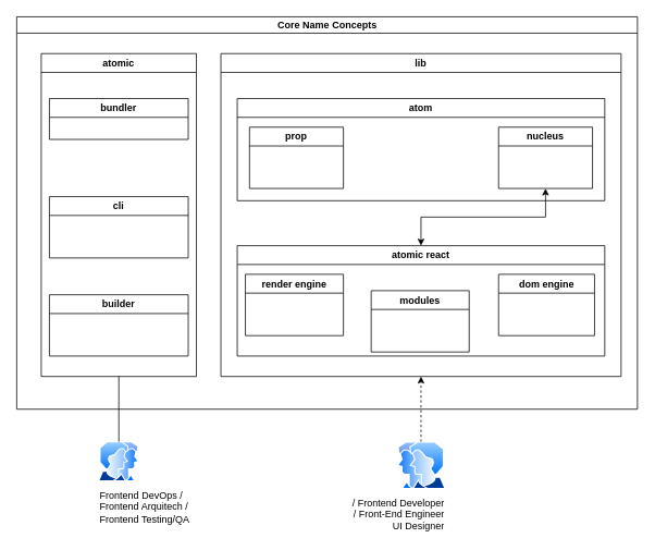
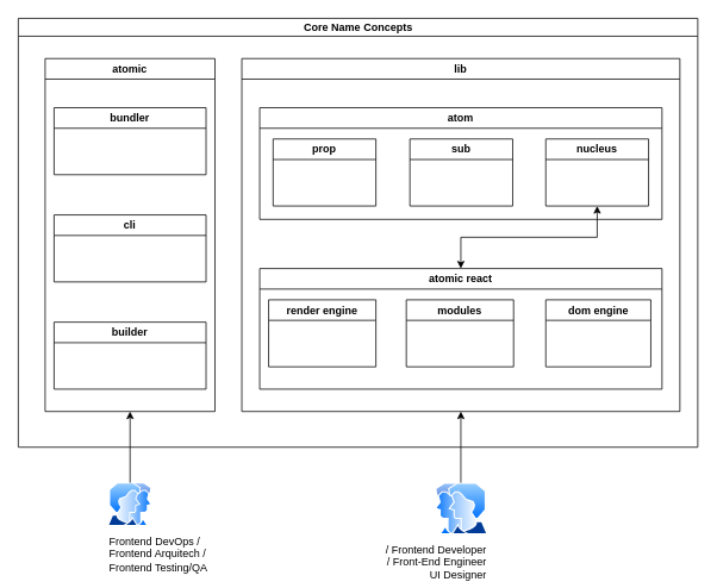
- <mxCell id="4" value="bundler" style="swimlane;whiteSpace=wrap;html=1;" vertex="1" parent="3"><mxGeometry x="10" y="55" width="170" height="50" as="geometry" /></mxCell>
+ <mxCell id="4" value="bundler" style="swimlane;whiteSpace=wrap;html=1;" vertex="1" parent="3"><mxGeometry x="10" y="55" width="170" height="75" as="geometry" /></mxCell>
+ <mxCell id="10" value="sub" style="swimlane;whiteSpace=wrap;html=1;" vertex="1" parent="8"><mxGeometry x="168" y="35" width="115" height="75" as="geometry" /></mxCell>
- <mxCell id="14" value="modules" style="swimlane;whiteSpace=wrap;html=1;" vertex="1" parent="12"><mxGeometry x="164" y="55" width="120" height="75" as="geometry" /></mxCell>
+ <mxCell id="14" value="modules" style="swimlane;whiteSpace=wrap;html=1;" vertex="1" parent="12"><mxGeometry x="164" y="35" width="120" height="75" as="geometry" /></mxCell>
- <mxCell id="17" style="edgeStyle=orthogonalEdgeStyle;rounded=0;orthogonalLoop=1;jettySize=auto;html=1;endArrow=none;" edge="1" parent="1" source="18" target="3"><mxGeometry relative="1" as="geometry" /></mxCell>
+ <mxCell id="17" style="edgeStyle=orthogonalEdgeStyle;rounded=0;orthogonalLoop=1;jettySize=auto;html=1;" edge="1" parent="1" source="18" target="3"><mxGeometry relative="1" as="geometry" /></mxCell>
- <mxCell id="19" style="edgeStyle=orthogonalEdgeStyle;rounded=0;orthogonalLoop=1;jettySize=auto;html=1;dashed=1;" edge="1" parent="1" source="20" target="7"><mxGeometry relative="1" as="geometry" /></mxCell>
+ <mxCell id="19" style="edgeStyle=orthogonalEdgeStyle;rounded=0;orthogonalLoop=1;jettySize=auto;html=1;" edge="1" parent="1" source="20" target="7"><mxGeometry relative="1" as="geometry" /></mxCell>
